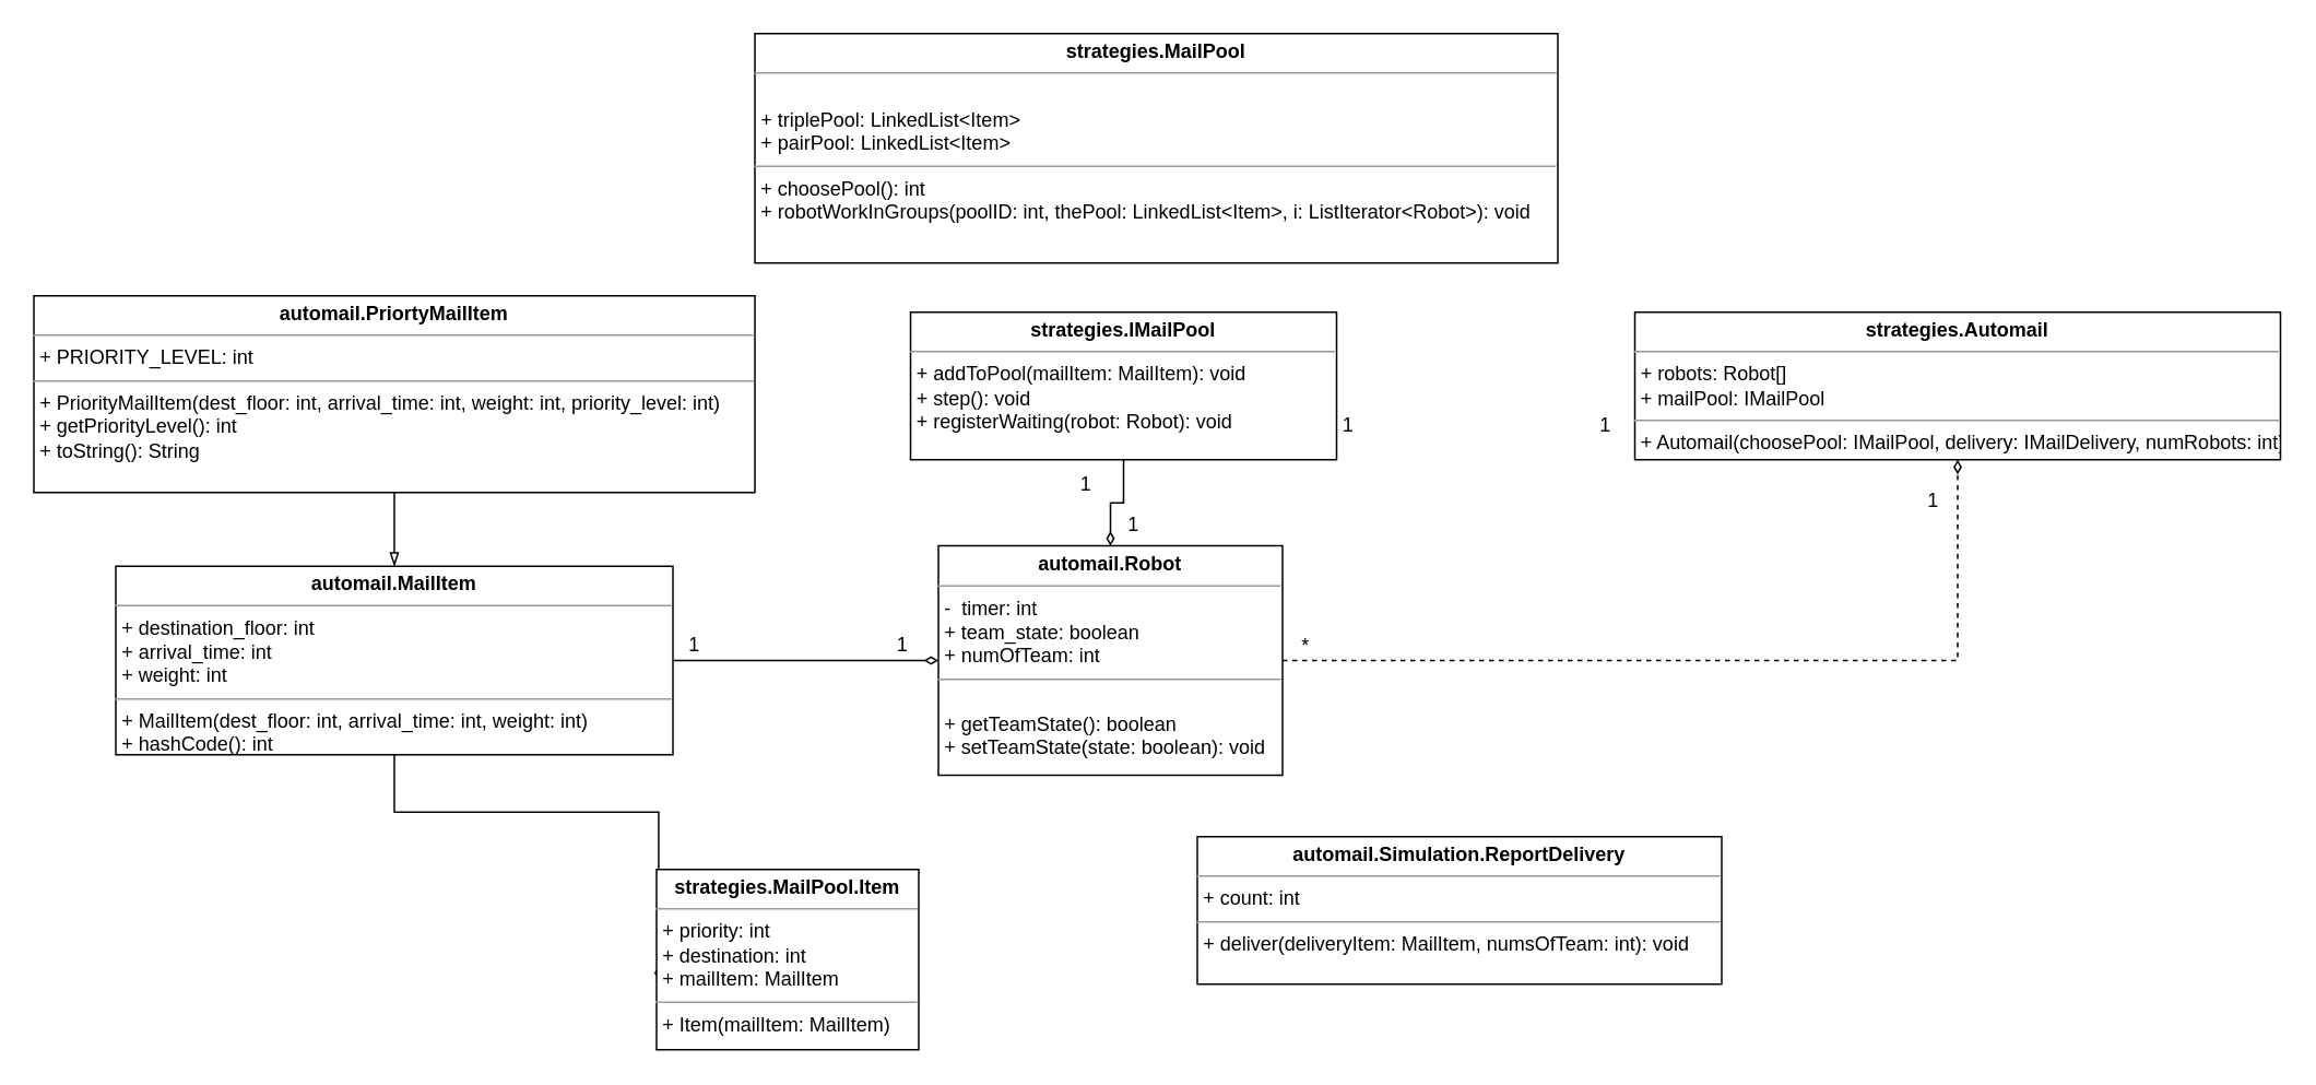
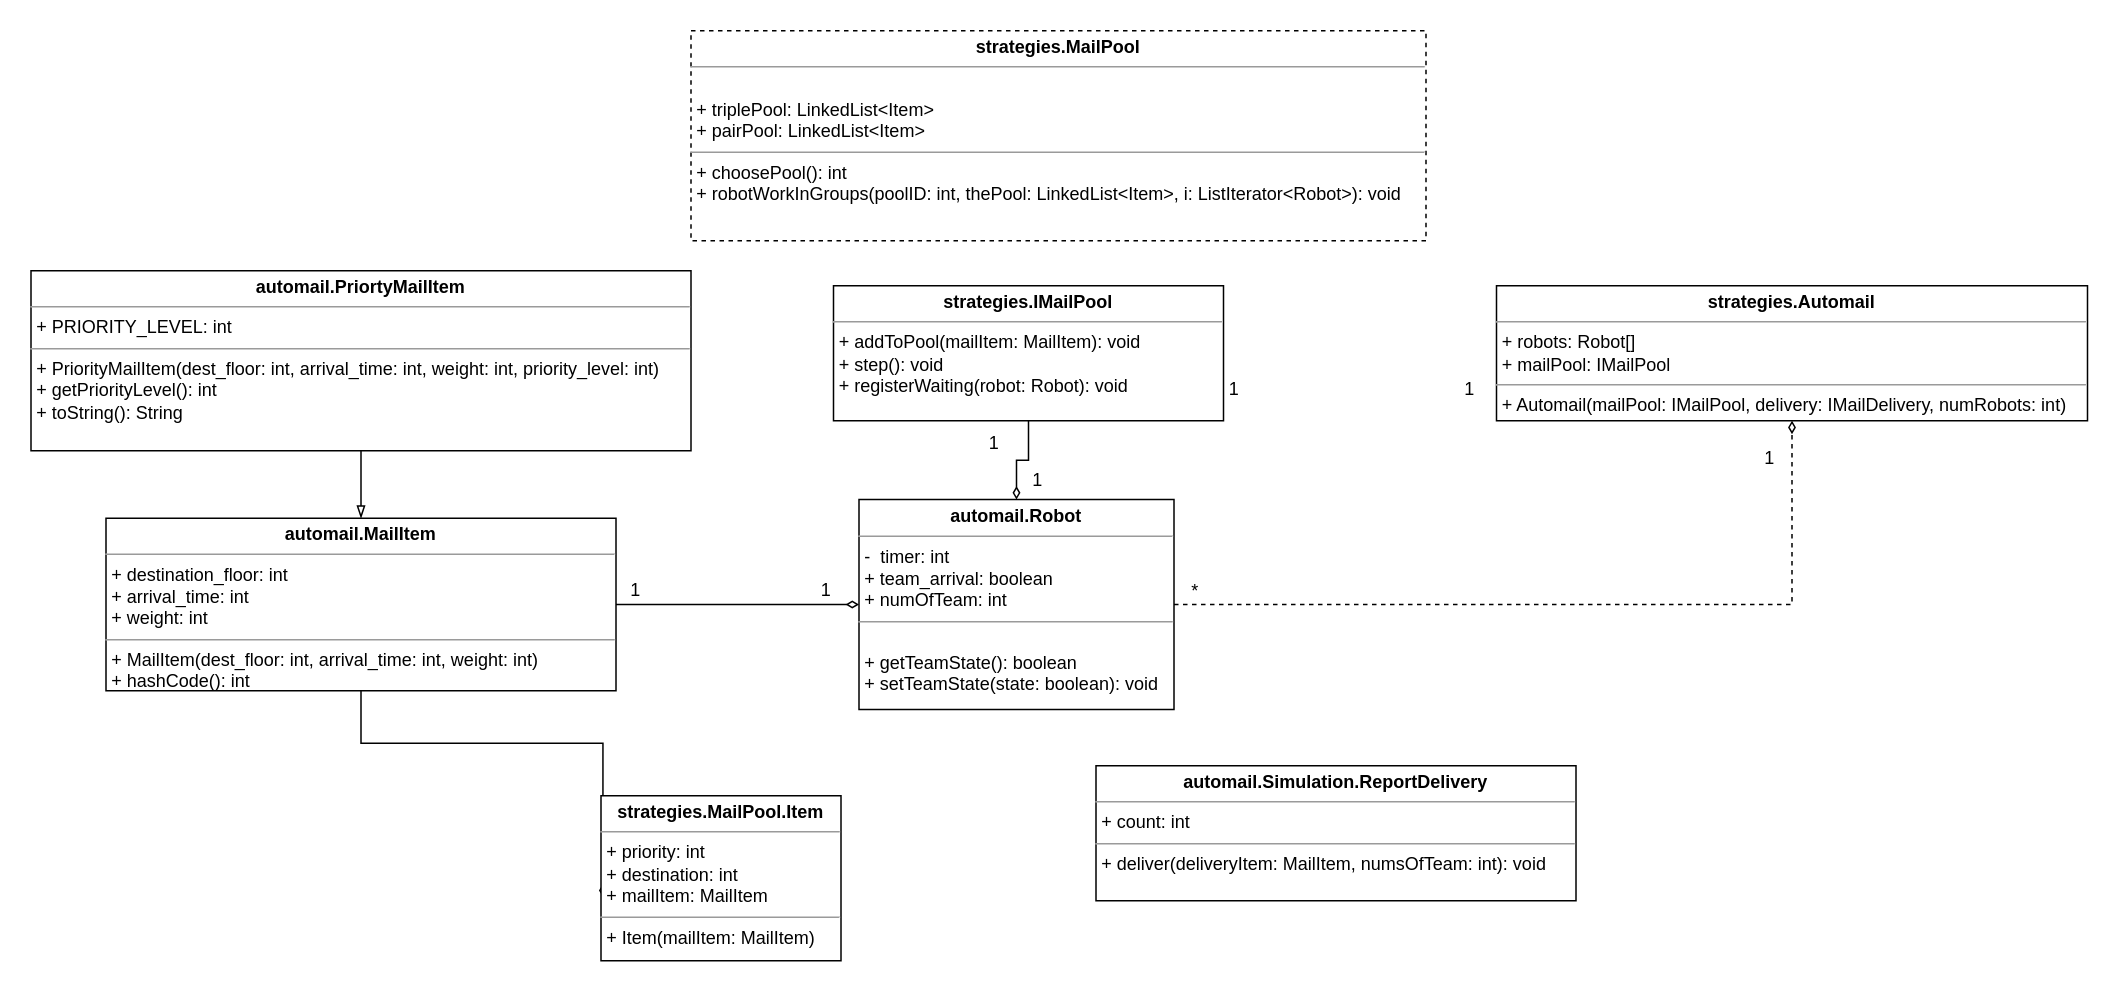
- <mxCell id="4" value="&lt;p style=&quot;margin: 0px ; margin-top: 4px ; text-align: center&quot;&gt;&lt;b&gt;strategies.MailPool&lt;/b&gt;&lt;/p&gt;&lt;hr size=&quot;1&quot;&gt;&lt;p style=&quot;margin: 0px ; margin-left: 4px&quot;&gt;&lt;br&gt;&lt;/p&gt;&lt;p style=&quot;margin: 0px ; margin-left: 4px&quot;&gt;+ triplePool: LinkedList&amp;lt;Item&amp;gt;&lt;br&gt;&lt;/p&gt;&lt;p style=&quot;margin: 0px ; margin-left: 4px&quot;&gt;+ pairPool: LinkedList&amp;lt;Item&amp;gt;&lt;br&gt;&lt;/p&gt;&lt;hr size=&quot;1&quot;&gt;&lt;p style=&quot;margin: 0px ; margin-left: 4px&quot;&gt;+ choosePool(): int&lt;/p&gt;&lt;p style=&quot;margin: 0px ; margin-left: 4px&quot;&gt;&lt;span&gt;+ robotWorkInGroups(poolID: int, thePool: LinkedList&amp;lt;Item&amp;gt;, i: ListIterator&amp;lt;Robot&amp;gt;): void&lt;/span&gt;&lt;br&gt;&lt;/p&gt;" style="verticalAlign=top;align=left;overflow=fill;fontSize=12;fontFamily=Helvetica;html=1;" parent="1" vertex="1"><mxGeometry x="460" y="20" width="490" height="140" as="geometry" /></mxCell>
+ <mxCell id="4" value="&lt;p style=&quot;margin: 0px ; margin-top: 4px ; text-align: center&quot;&gt;&lt;b&gt;strategies.MailPool&lt;/b&gt;&lt;/p&gt;&lt;hr size=&quot;1&quot;&gt;&lt;p style=&quot;margin: 0px ; margin-left: 4px&quot;&gt;&lt;br&gt;&lt;/p&gt;&lt;p style=&quot;margin: 0px ; margin-left: 4px&quot;&gt;+ triplePool: LinkedList&amp;lt;Item&amp;gt;&lt;br&gt;&lt;/p&gt;&lt;p style=&quot;margin: 0px ; margin-left: 4px&quot;&gt;+ pairPool: LinkedList&amp;lt;Item&amp;gt;&lt;br&gt;&lt;/p&gt;&lt;hr size=&quot;1&quot;&gt;&lt;p style=&quot;margin: 0px ; margin-left: 4px&quot;&gt;+ choosePool(): int&lt;/p&gt;&lt;p style=&quot;margin: 0px ; margin-left: 4px&quot;&gt;&lt;span&gt;+ robotWorkInGroups(poolID: int, thePool: LinkedList&amp;lt;Item&amp;gt;, i: ListIterator&amp;lt;Robot&amp;gt;): void&lt;/span&gt;&lt;br&gt;&lt;/p&gt;" style="verticalAlign=top;align=left;overflow=fill;fontSize=12;fontFamily=Helvetica;html=1;dashed=1;" parent="1" vertex="1"><mxGeometry x="460" y="20" width="490" height="140" as="geometry" /></mxCell>
- <mxCell id="12" value="&lt;p style=&quot;margin: 0px ; margin-top: 4px ; text-align: center&quot;&gt;&lt;b&gt;strategies.Automail&lt;/b&gt;&lt;/p&gt;&lt;hr size=&quot;1&quot;&gt;&lt;p style=&quot;margin: 0px ; margin-left: 4px&quot;&gt;+ robots: Robot[]&lt;/p&gt;&lt;p style=&quot;margin: 0px ; margin-left: 4px&quot;&gt;+ mailPool: IMailPool&lt;br&gt;&lt;/p&gt;&lt;hr size=&quot;1&quot;&gt;&lt;p style=&quot;margin: 0px ; margin-left: 4px&quot;&gt;+ Automail(choosePool: IMailPool, delivery: IMailDelivery, numRobots: int)&lt;/p&gt;" style="verticalAlign=top;align=left;overflow=fill;fontSize=12;fontFamily=Helvetica;html=1;" parent="1" vertex="1"><mxGeometry x="997" y="190" width="394" height="90" as="geometry" /></mxCell>
+ <mxCell id="12" value="&lt;p style=&quot;margin: 0px ; margin-top: 4px ; text-align: center&quot;&gt;&lt;b&gt;strategies.Automail&lt;/b&gt;&lt;/p&gt;&lt;hr size=&quot;1&quot;&gt;&lt;p style=&quot;margin: 0px ; margin-left: 4px&quot;&gt;+ robots: Robot[]&lt;/p&gt;&lt;p style=&quot;margin: 0px ; margin-left: 4px&quot;&gt;+ mailPool: IMailPool&lt;br&gt;&lt;/p&gt;&lt;hr size=&quot;1&quot;&gt;&lt;p style=&quot;margin: 0px ; margin-left: 4px&quot;&gt;+ Automail(mailPool: IMailPool, delivery: IMailDelivery, numRobots: int)&lt;/p&gt;" style="verticalAlign=top;align=left;overflow=fill;fontSize=12;fontFamily=Helvetica;html=1;" parent="1" vertex="1"><mxGeometry x="997" y="190" width="394" height="90" as="geometry" /></mxCell>
- <mxCell id="3" value="&lt;p style=&quot;margin: 0px ; margin-top: 4px ; text-align: center&quot;&gt;&lt;b&gt;automail.Robot&lt;/b&gt;&lt;/p&gt;&lt;hr size=&quot;1&quot;&gt;&lt;p style=&quot;margin: 0px ; margin-left: 4px&quot;&gt;-&amp;nbsp; timer: int&lt;br&gt;&lt;/p&gt;&lt;p style=&quot;margin: 0px ; margin-left: 4px&quot;&gt;+ team_state: boolean&lt;br&gt;&lt;/p&gt;&lt;p style=&quot;margin: 0px ; margin-left: 4px&quot;&gt;+ numOfTeam: int&lt;br&gt;&lt;/p&gt;&lt;hr size=&quot;1&quot;&gt;&lt;p style=&quot;margin: 0px ; margin-left: 4px&quot;&gt;&lt;br&gt;&lt;/p&gt;&lt;p style=&quot;margin: 0px ; margin-left: 4px&quot;&gt;+ getTeamState(): boolean&lt;br&gt;&lt;/p&gt;&lt;p style=&quot;margin: 0px ; margin-left: 4px&quot;&gt;+ setTeamState(state: boolean): void&lt;br&gt;&lt;/p&gt;" style="verticalAlign=top;align=left;overflow=fill;fontSize=12;fontFamily=Helvetica;html=1;" parent="1" vertex="1"><mxGeometry x="572" y="332.5" width="210" height="140" as="geometry" /></mxCell>
+ <mxCell id="3" value="&lt;p style=&quot;margin: 0px ; margin-top: 4px ; text-align: center&quot;&gt;&lt;b&gt;automail.Robot&lt;/b&gt;&lt;/p&gt;&lt;hr size=&quot;1&quot;&gt;&lt;p style=&quot;margin: 0px ; margin-left: 4px&quot;&gt;-&amp;nbsp; timer: int&lt;br&gt;&lt;/p&gt;&lt;p style=&quot;margin: 0px ; margin-left: 4px&quot;&gt;+ team_arrival: boolean&lt;br&gt;&lt;/p&gt;&lt;p style=&quot;margin: 0px ; margin-left: 4px&quot;&gt;+ numOfTeam: int&lt;br&gt;&lt;/p&gt;&lt;hr size=&quot;1&quot;&gt;&lt;p style=&quot;margin: 0px ; margin-left: 4px&quot;&gt;&lt;br&gt;&lt;/p&gt;&lt;p style=&quot;margin: 0px ; margin-left: 4px&quot;&gt;+ getTeamState(): boolean&lt;br&gt;&lt;/p&gt;&lt;p style=&quot;margin: 0px ; margin-left: 4px&quot;&gt;+ setTeamState(state: boolean): void&lt;br&gt;&lt;/p&gt;" style="verticalAlign=top;align=left;overflow=fill;fontSize=12;fontFamily=Helvetica;html=1;" parent="1" vertex="1"><mxGeometry x="572" y="332.5" width="210" height="140" as="geometry" /></mxCell>
